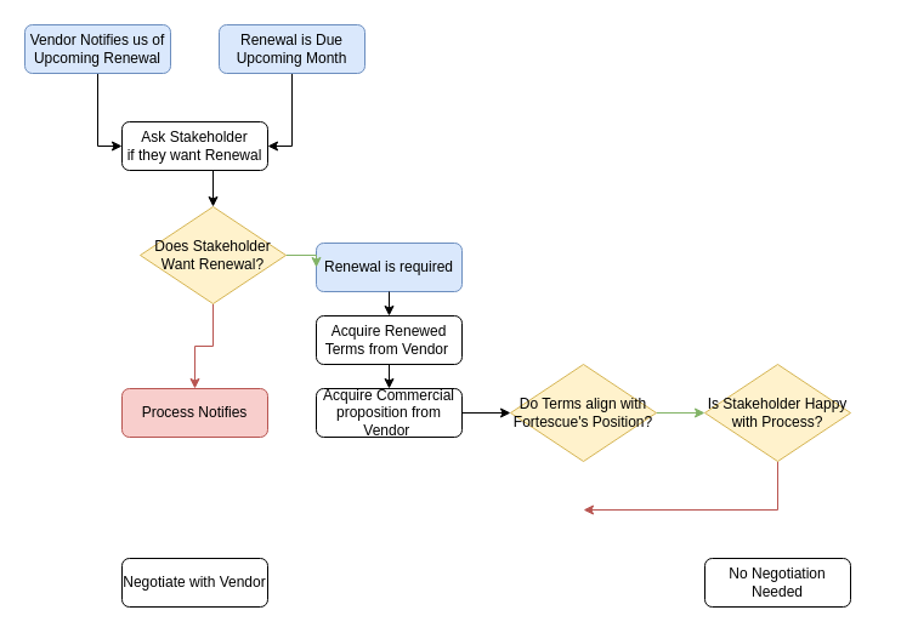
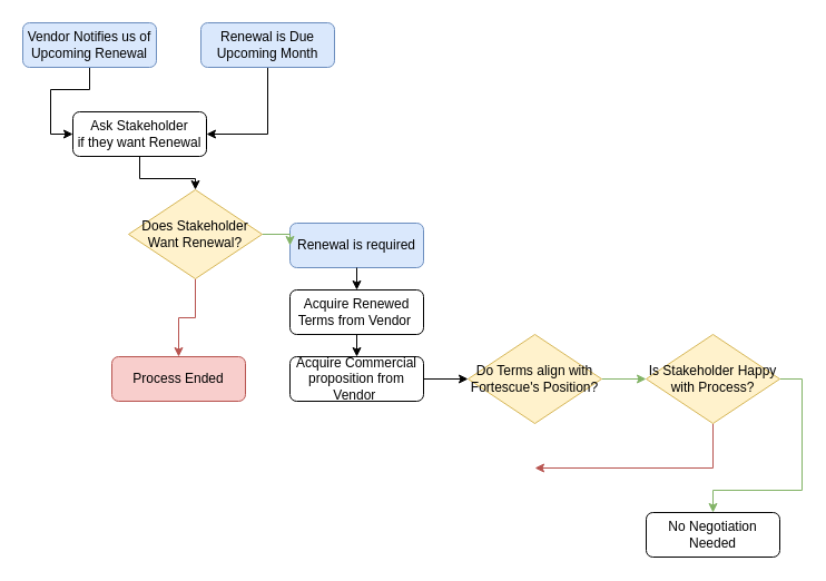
- <mxCell id="5" value="Ask Stakeholder&lt;div&gt;if they want Renewal&lt;/div&gt;" style="rounded=1;whiteSpace=wrap;html=1;fontSize=12;glass=0;strokeWidth=1;shadow=0;" vertex="1" parent="1"><mxGeometry x="100" y="100" width="120" height="40" as="geometry" /></mxCell>
+ <mxCell id="5" value="Ask Stakeholder&lt;div&gt;if they want Renewal&lt;/div&gt;" style="rounded=1;whiteSpace=wrap;html=1;fontSize=12;glass=0;strokeWidth=1;shadow=0;" vertex="1" parent="1"><mxGeometry x="65" y="100" width="120" height="40" as="geometry" /></mxCell>
- <mxCell id="13" value="Process Notifies" style="rounded=1;whiteSpace=wrap;html=1;fontSize=12;glass=0;strokeWidth=1;shadow=0;fillColor=#f8cecc;strokeColor=#b85450;" vertex="1" parent="1"><mxGeometry x="100" y="320" width="120" height="40" as="geometry" /></mxCell>
+ <mxCell id="13" value="Process Ended" style="rounded=1;whiteSpace=wrap;html=1;fontSize=12;glass=0;strokeWidth=1;shadow=0;fillColor=#f8cecc;strokeColor=#b85450;" vertex="1" parent="1"><mxGeometry x="100" y="320" width="120" height="40" as="geometry" /></mxCell>
+ <mxCell id="19" style="edgeStyle=orthogonalEdgeStyle;rounded=0;orthogonalLoop=1;jettySize=auto;html=1;exitX=1;exitY=0.5;exitDx=0;exitDy=0;entryX=0.5;entryY=0;entryDx=0;entryDy=0;fillColor=#d5e8d4;strokeColor=#82b366;" edge="1" parent="1" source="20" target="15"><mxGeometry relative="1" as="geometry"><Array as="points"><mxPoint x="720" y="340" /><mxPoint x="720" y="440" /><mxPoint x="640" y="440" /></Array></mxGeometry></mxCell>
- <mxCell id="14" value="Negotiate with Vendor" style="rounded=1;whiteSpace=wrap;html=1;fontSize=12;glass=0;strokeWidth=1;shadow=0;" vertex="1" parent="1"><mxGeometry x="100" y="460" width="120" height="40" as="geometry" /></mxCell>
